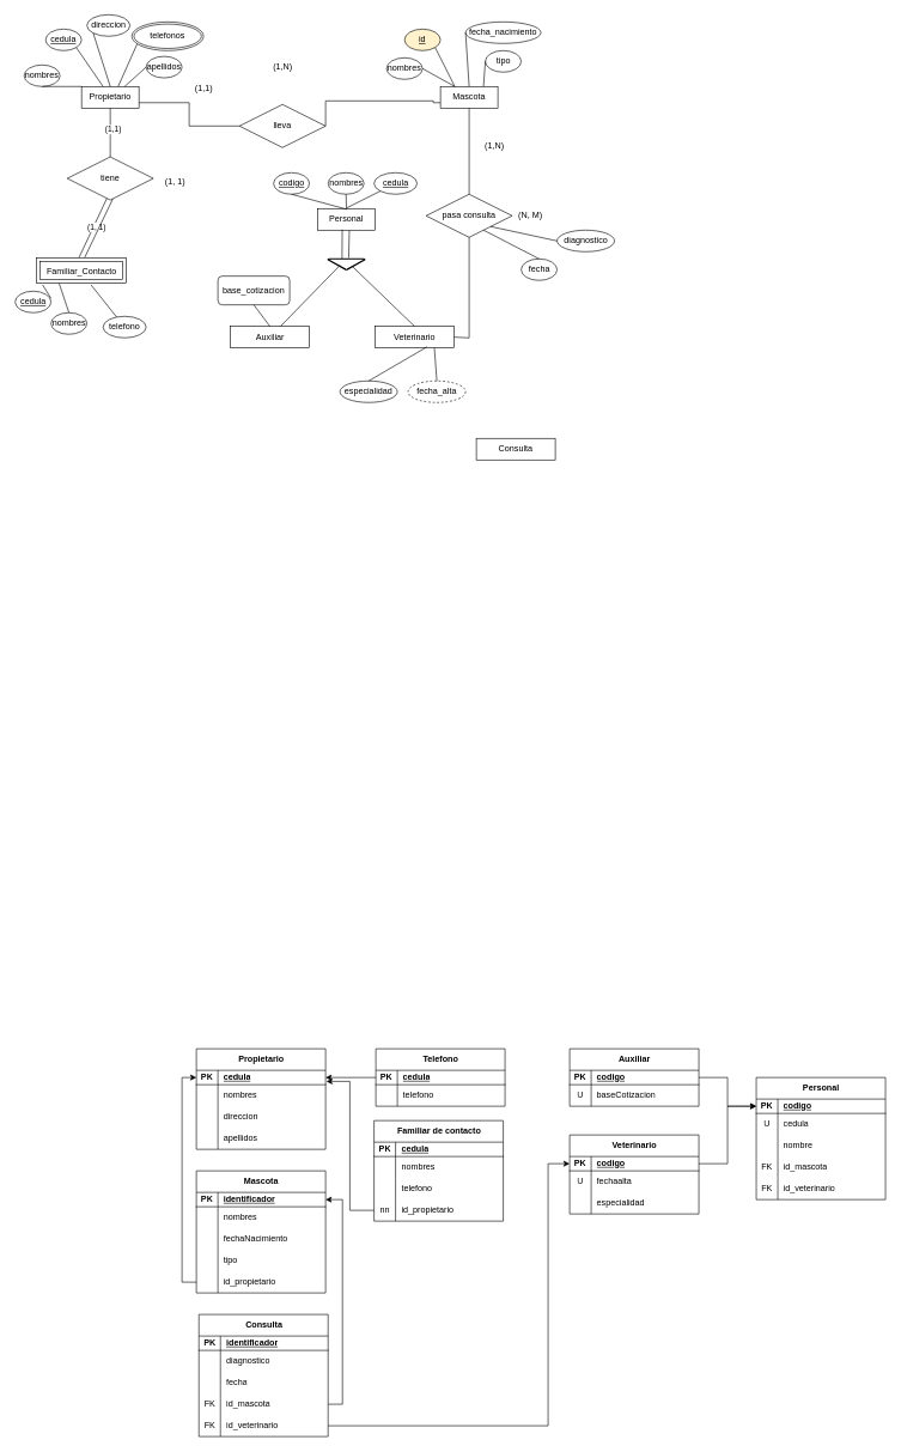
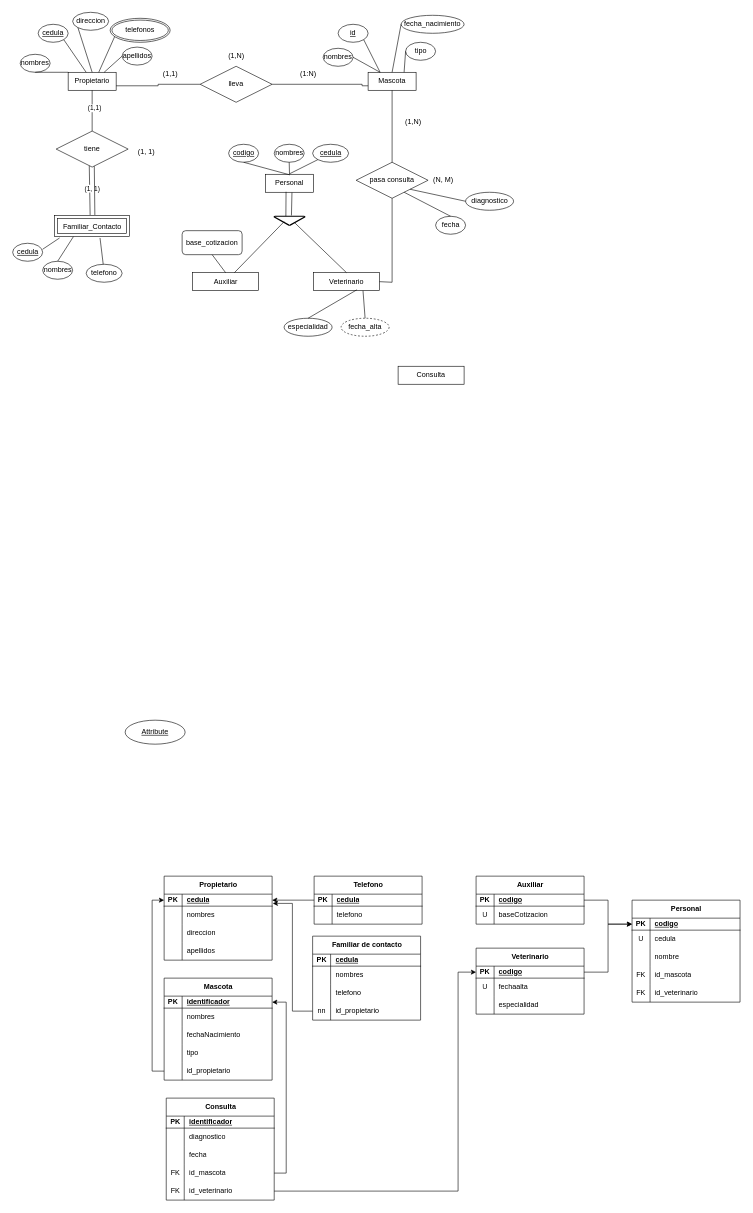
- <mxCell id="11" value="fecha_nacimiento" style="ellipse;whiteSpace=wrap;html=1;" vertex="1" parent="1"><mxGeometry x="648" y="30" width="105" height="30" as="geometry" /></mxCell>
+ <mxCell id="11" value="fecha_nacimiento" style="ellipse;whiteSpace=wrap;html=1;" vertex="1" parent="1"><mxGeometry x="668" y="25" width="105" height="30" as="geometry" /></mxCell>
- <mxCell id="9" value="&lt;u&gt;id&lt;/u&gt;" style="ellipse;whiteSpace=wrap;html=1;fillColor=#fff2cc;" vertex="1" parent="1"><mxGeometry x="563" y="40" width="50" height="30" as="geometry" /></mxCell>
+ <mxCell id="9" value="&lt;u&gt;id&lt;/u&gt;" style="ellipse;whiteSpace=wrap;html=1;" vertex="1" parent="1"><mxGeometry x="563" y="40" width="50" height="30" as="geometry" /></mxCell>
+ <mxCell id="37" value="(1:N)" style="text;html=1;align=center;verticalAlign=middle;resizable=0;points=[];autosize=1;strokeColor=none;fillColor=none;" vertex="1" parent="1"><mxGeometry x="488" y="108" width="50" height="30" as="geometry" /></mxCell>
- <mxCell id="35" value="lleva" style="shape=rhombus;perimeter=rhombusPerimeter;whiteSpace=wrap;html=1;align=center;" vertex="1" parent="1"><mxGeometry x="333" y="145" width="120" height="60" as="geometry" /></mxCell>
+ <mxCell id="35" value="lleva" style="shape=rhombus;perimeter=rhombusPerimeter;whiteSpace=wrap;html=1;align=center;" vertex="1" parent="1"><mxGeometry x="333" y="110" width="120" height="60" as="geometry" /></mxCell>
- <mxCell id="60" value="Familiar_Contacto" style="shape=ext;margin=3;double=1;whiteSpace=wrap;html=1;align=center;" vertex="1" parent="1"><mxGeometry x="50.5" y="359.01" width="125" height="35" as="geometry" /></mxCell>
+ <mxCell id="60" value="Familiar_Contacto" style="shape=ext;margin=3;double=1;whiteSpace=wrap;html=1;align=center;" vertex="1" parent="1"><mxGeometry x="90.5" y="359.01" width="125" height="35" as="geometry" /></mxCell>
+ <mxCell id="72" value="Attribute" style="ellipse;whiteSpace=wrap;html=1;align=center;fontStyle=4;" vertex="1" parent="1"><mxGeometry x="208" y="1200" width="100" height="40" as="geometry" /></mxCell>
